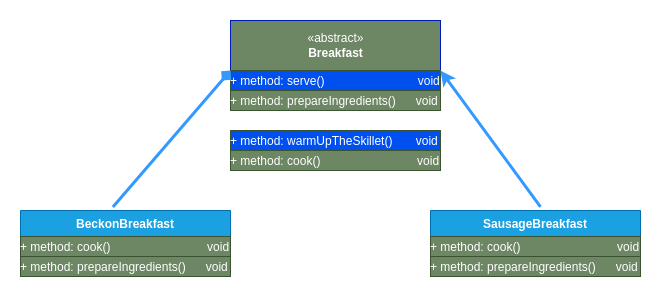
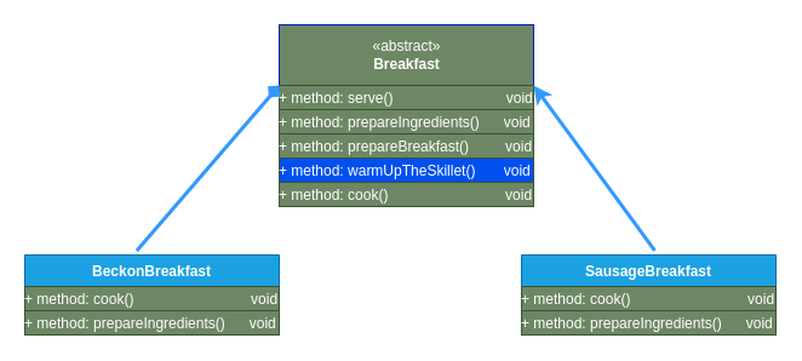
- <mxCell id="3" value="&lt;p style=&quot;margin: 4px 0px 0px;&quot;&gt;+ method: serve()&amp;nbsp; &amp;nbsp; &amp;nbsp; &amp;nbsp; &amp;nbsp; &amp;nbsp; &amp;nbsp; &amp;nbsp; &amp;nbsp; &amp;nbsp; &amp;nbsp; &amp;nbsp; &amp;nbsp; &amp;nbsp; void&lt;br&gt;&lt;br&gt;&lt;/p&gt;" style="verticalAlign=top;align=left;overflow=fill;fontSize=12;fontFamily=Helvetica;html=1;fillColor=#0050ef;fontColor=#ffffff;strokeColor=#3A5431;" vertex="1" parent="1"><mxGeometry x="230" y="70" width="210" height="20" as="geometry" /></mxCell>
+ <mxCell id="3" value="&lt;p style=&quot;margin: 4px 0px 0px;&quot;&gt;+ method: serve()&amp;nbsp; &amp;nbsp; &amp;nbsp; &amp;nbsp; &amp;nbsp; &amp;nbsp; &amp;nbsp; &amp;nbsp; &amp;nbsp; &amp;nbsp; &amp;nbsp; &amp;nbsp; &amp;nbsp; &amp;nbsp; void&lt;br&gt;&lt;br&gt;&lt;/p&gt;" style="verticalAlign=top;align=left;overflow=fill;fontSize=12;fontFamily=Helvetica;html=1;fillColor=#6d8764;fontColor=#ffffff;strokeColor=#3A5431;" vertex="1" parent="1"><mxGeometry x="230" y="70" width="210" height="20" as="geometry" /></mxCell>
+ <mxCell id="5" value="&lt;p style=&quot;margin: 4px 0px 0px;&quot;&gt;+ method: prepareBreakfast()&amp;nbsp; &amp;nbsp; &amp;nbsp; &amp;nbsp; &amp;nbsp;void&lt;br&gt;&lt;br&gt;&lt;/p&gt;" style="verticalAlign=top;align=left;overflow=fill;fontSize=12;fontFamily=Helvetica;html=1;fillColor=#6d8764;fontColor=#ffffff;strokeColor=#3A5431;" vertex="1" parent="1"><mxGeometry x="230" y="110" width="210" height="20" as="geometry" /></mxCell>
